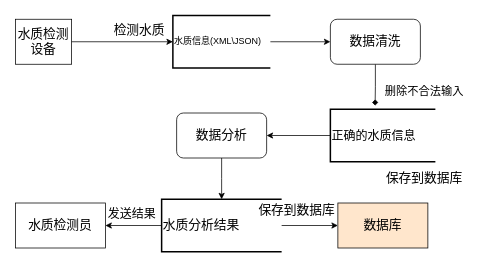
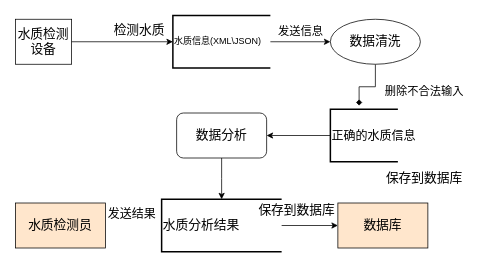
+ <mxCell id="9" value="发送信息" style="text;html=1;align=center;verticalAlign=middle;resizable=0;points=[];autosize=1;strokeColor=none;fillColor=none;fontSize=15;" vertex="1" parent="1"><mxGeometry x="360" y="25" width="80" height="30" as="geometry" /></mxCell>
- <mxCell id="8" value="数据清洗" style="rounded=1;whiteSpace=wrap;html=1;fontSize=17;" vertex="1" parent="1"><mxGeometry x="440" y="25" width="120" height="60" as="geometry" /></mxCell>
+ <mxCell id="8" value="数据清洗" style="ellipse;whiteSpace=wrap;html=1;fontSize=17;" vertex="1" parent="1"><mxGeometry x="440" y="25" width="120" height="60" as="geometry" /></mxCell>
- <mxCell id="11" value="正确的水质信息" style="strokeWidth=2;html=1;shape=mxgraph.flowchart.annotation_1;align=left;pointerEvents=1;fontSize=16;" vertex="1" parent="1"><mxGeometry x="440" y="145" width="140" height="70" as="geometry" /></mxCell>
+ <mxCell id="11" value="正确的水质信息" style="strokeWidth=2;html=1;shape=mxgraph.flowchart.annotation_1;align=left;pointerEvents=1;fontSize=16;" vertex="1" parent="1"><mxGeometry x="440" y="145" width="90" height="70" as="geometry" /></mxCell>
- <mxCell id="21" value="水质检测员" style="whiteSpace=wrap;html=1;fontSize=17;" vertex="1" parent="1"><mxGeometry x="20" y="270" width="120" height="60" as="geometry" /></mxCell>
+ <mxCell id="21" value="水质检测员" style="whiteSpace=wrap;html=1;fontSize=17;fillColor=#ffe6cc;" vertex="1" parent="1"><mxGeometry x="20" y="270" width="120" height="60" as="geometry" /></mxCell>
- <mxCell id="18" style="edgeStyle=orthogonalEdgeStyle;rounded=0;orthogonalLoop=1;jettySize=auto;html=1;exitX=0;exitY=0.5;exitDx=0;exitDy=0;exitPerimeter=0;" edge="1" parent="1" source="19" target="21"><mxGeometry relative="1" as="geometry" /></mxCell>
